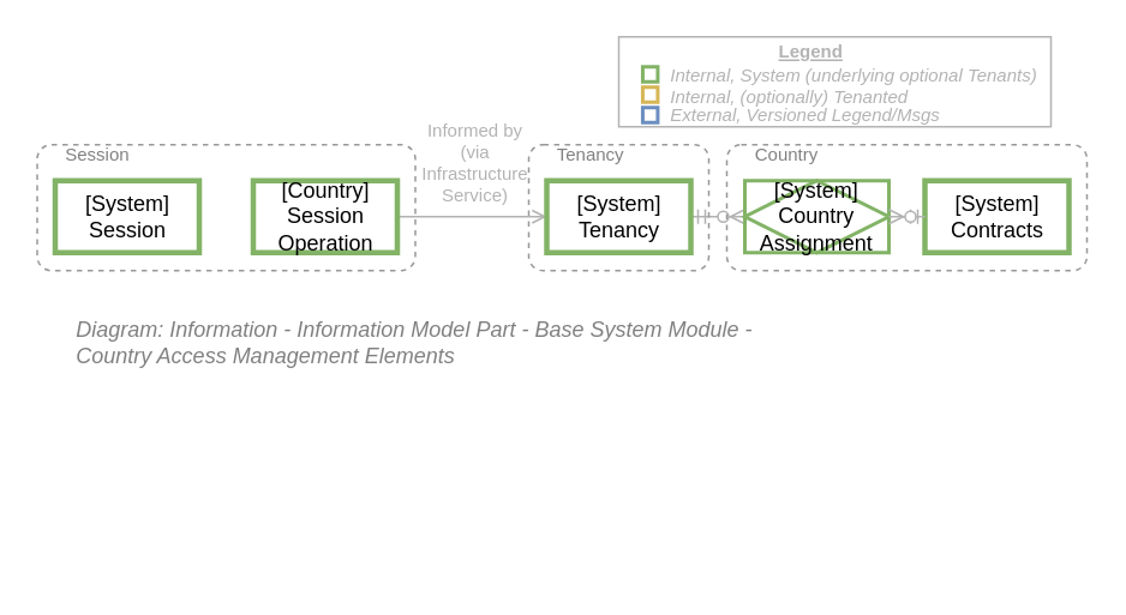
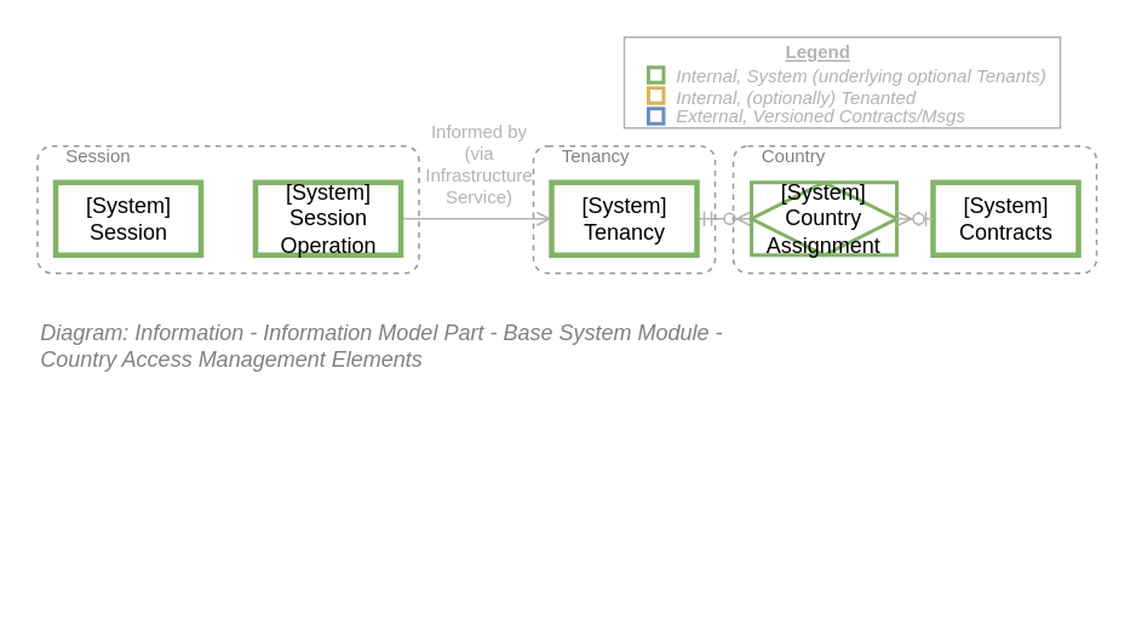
- <mxCell id="22" value="External, Versioned Legend/Msgs" style="text;html=1;strokeColor=none;fillColor=none;align=left;verticalAlign=middle;whiteSpace=wrap;rounded=0;fontSize=10;fontStyle=2;fontColor=#B3B3B3;" vertex="1" parent="16"><mxGeometry x="26.595" y="39.333" width="213.405" height="8.333" as="geometry" /></mxCell>
+ <mxCell id="22" value="External, Versioned Contracts/Msgs" style="text;html=1;strokeColor=none;fillColor=none;align=left;verticalAlign=middle;whiteSpace=wrap;rounded=0;fontSize=10;fontStyle=2;fontColor=#B3B3B3;" vertex="1" parent="16"><mxGeometry x="26.595" y="39.333" width="213.405" height="8.333" as="geometry" /></mxCell>
- <mxCell id="6" value="[Country]&lt;br style=&quot;font-size: 12px&quot;&gt;Session&lt;br&gt;Operation" style="html=1;strokeColor=#82b366;fillColor=none;fontSize=12;strokeWidth=3;" vertex="1" parent="4"><mxGeometry x="120" y="20" width="80" height="40" as="geometry" /></mxCell>
+ <mxCell id="6" value="[System]&lt;br style=&quot;font-size: 12px&quot;&gt;Session&lt;br&gt;Operation" style="html=1;strokeColor=#82b366;fillColor=none;fontSize=12;strokeWidth=3;" vertex="1" parent="4"><mxGeometry x="120" y="20" width="80" height="40" as="geometry" /></mxCell>
- <mxCell id="25" value="&lt;font style=&quot;font-size: 12px&quot;&gt;Diagram: Information - Information Model Part - Base System Module - &lt;br&gt;Country Access Management Elements&lt;/font&gt;" style="text;strokeColor=none;fillColor=none;html=1;fontSize=12;fontStyle=2;verticalAlign=middle;align=left;shadow=0;glass=0;comic=0;opacity=30;fontColor=#808080;" vertex="1" parent="24"><mxGeometry x="40" y="180" width="520" height="20" as="geometry" /></mxCell>
+ <mxCell id="25" value="&lt;font style=&quot;font-size: 12px&quot;&gt;Diagram: Information - Information Model Part - Base System Module - &lt;br&gt;Country Access Management Elements&lt;/font&gt;" style="text;strokeColor=none;fillColor=none;html=1;fontSize=12;fontStyle=2;verticalAlign=middle;align=left;shadow=0;glass=0;comic=0;opacity=30;fontColor=#808080;" vertex="1" parent="24"><mxGeometry x="20" y="180" width="520" height="20" as="geometry" /></mxCell>
